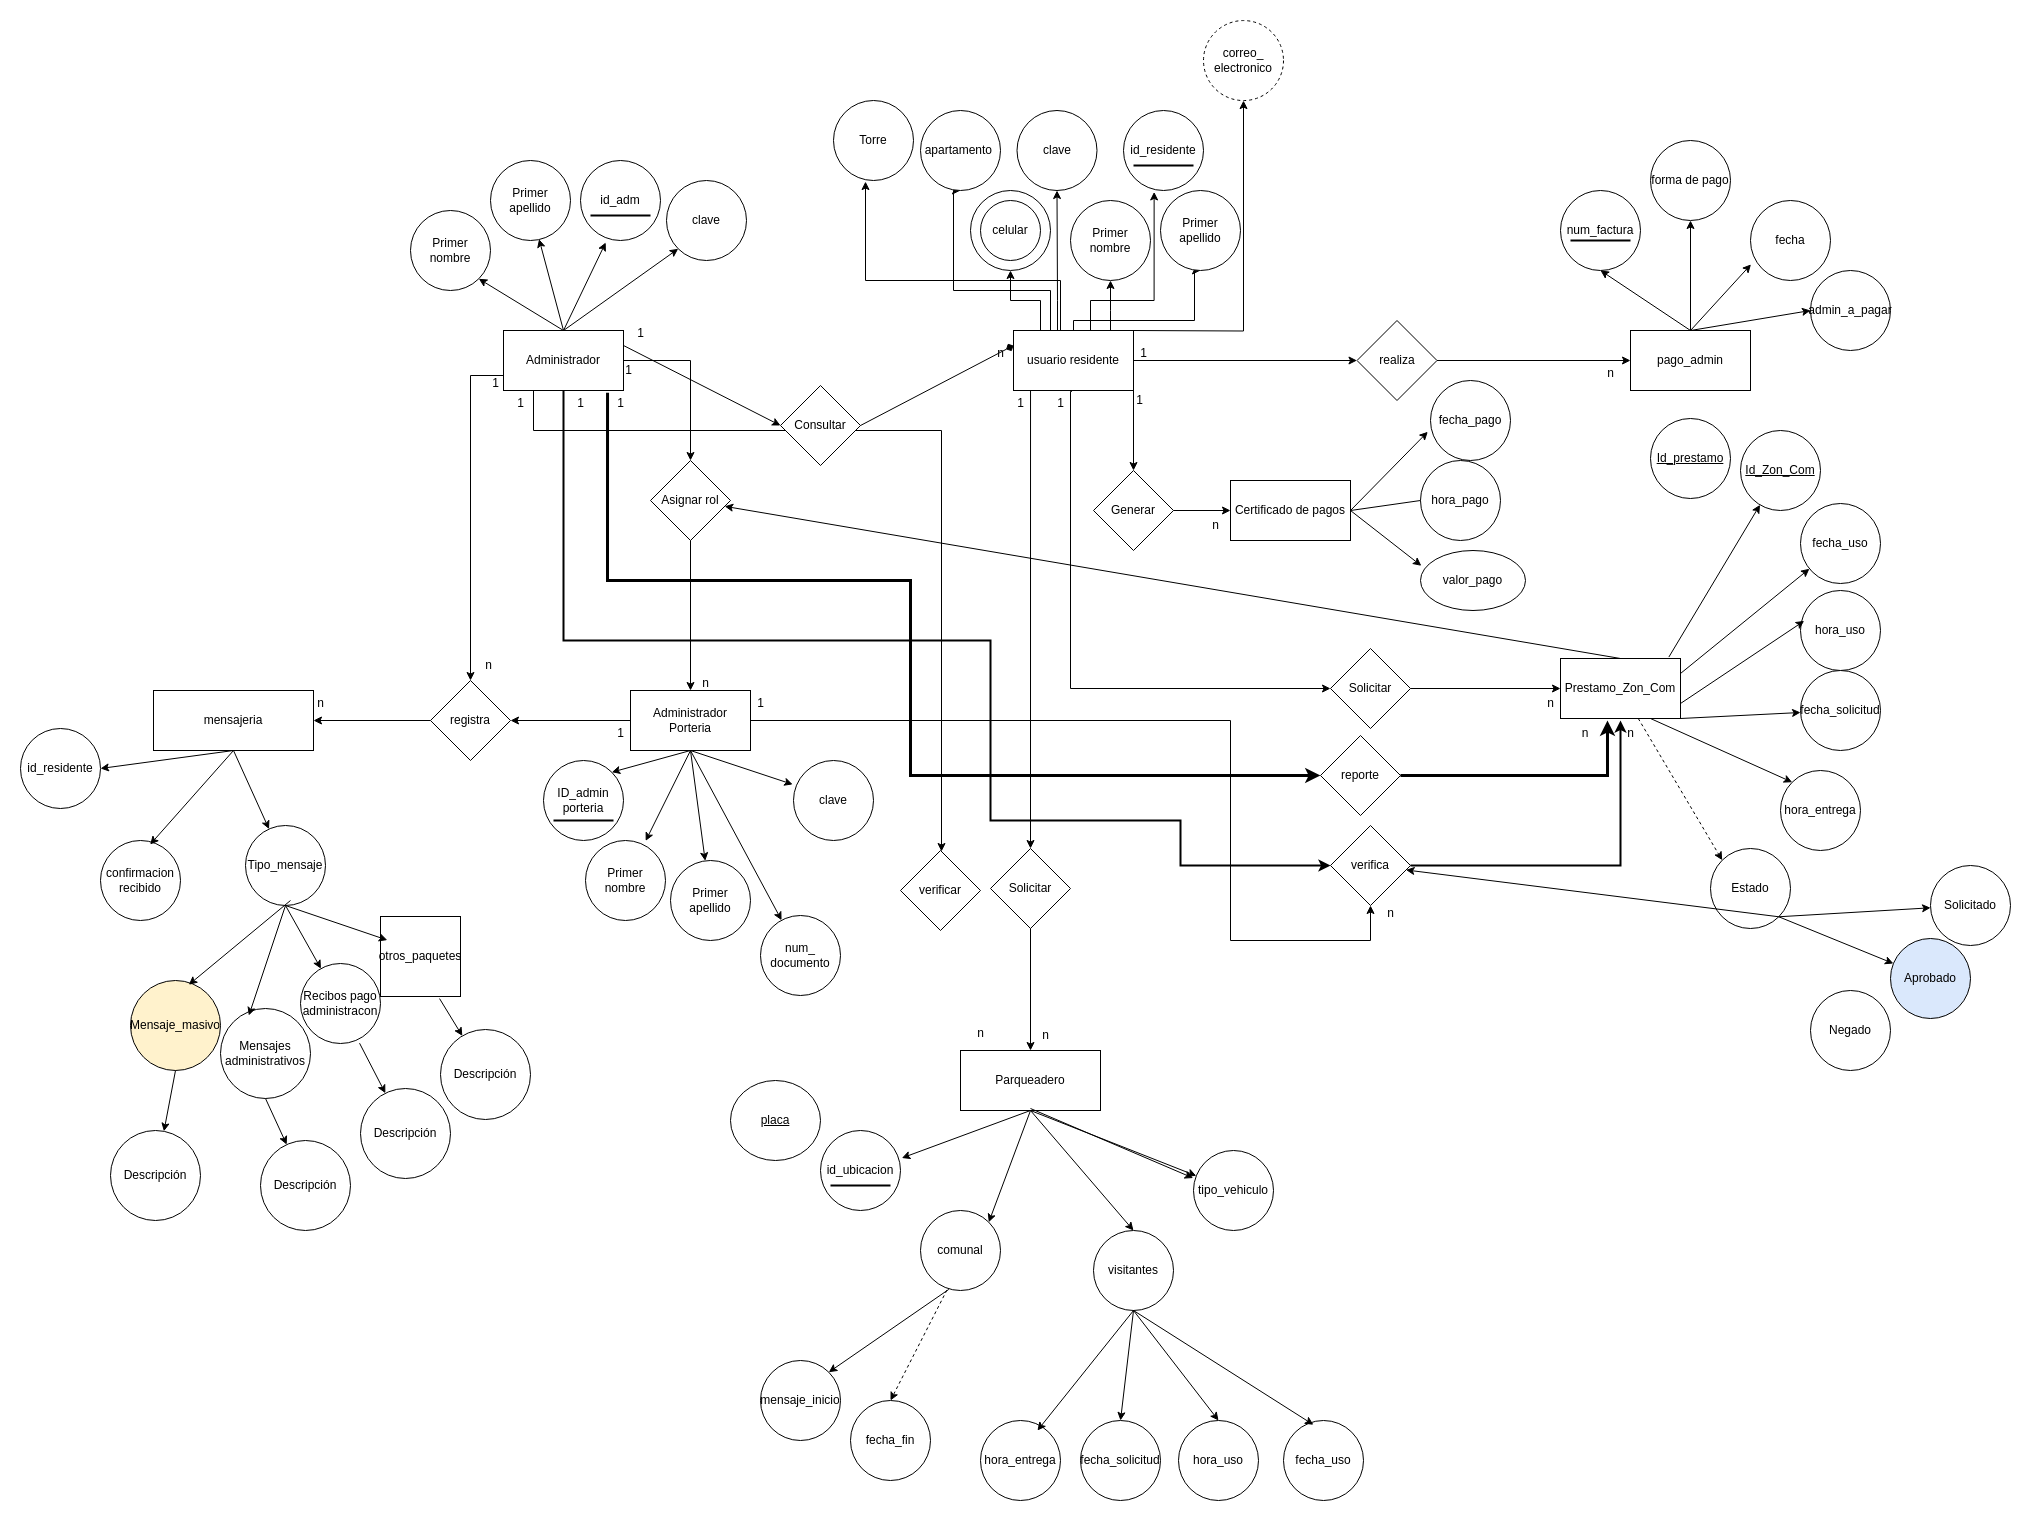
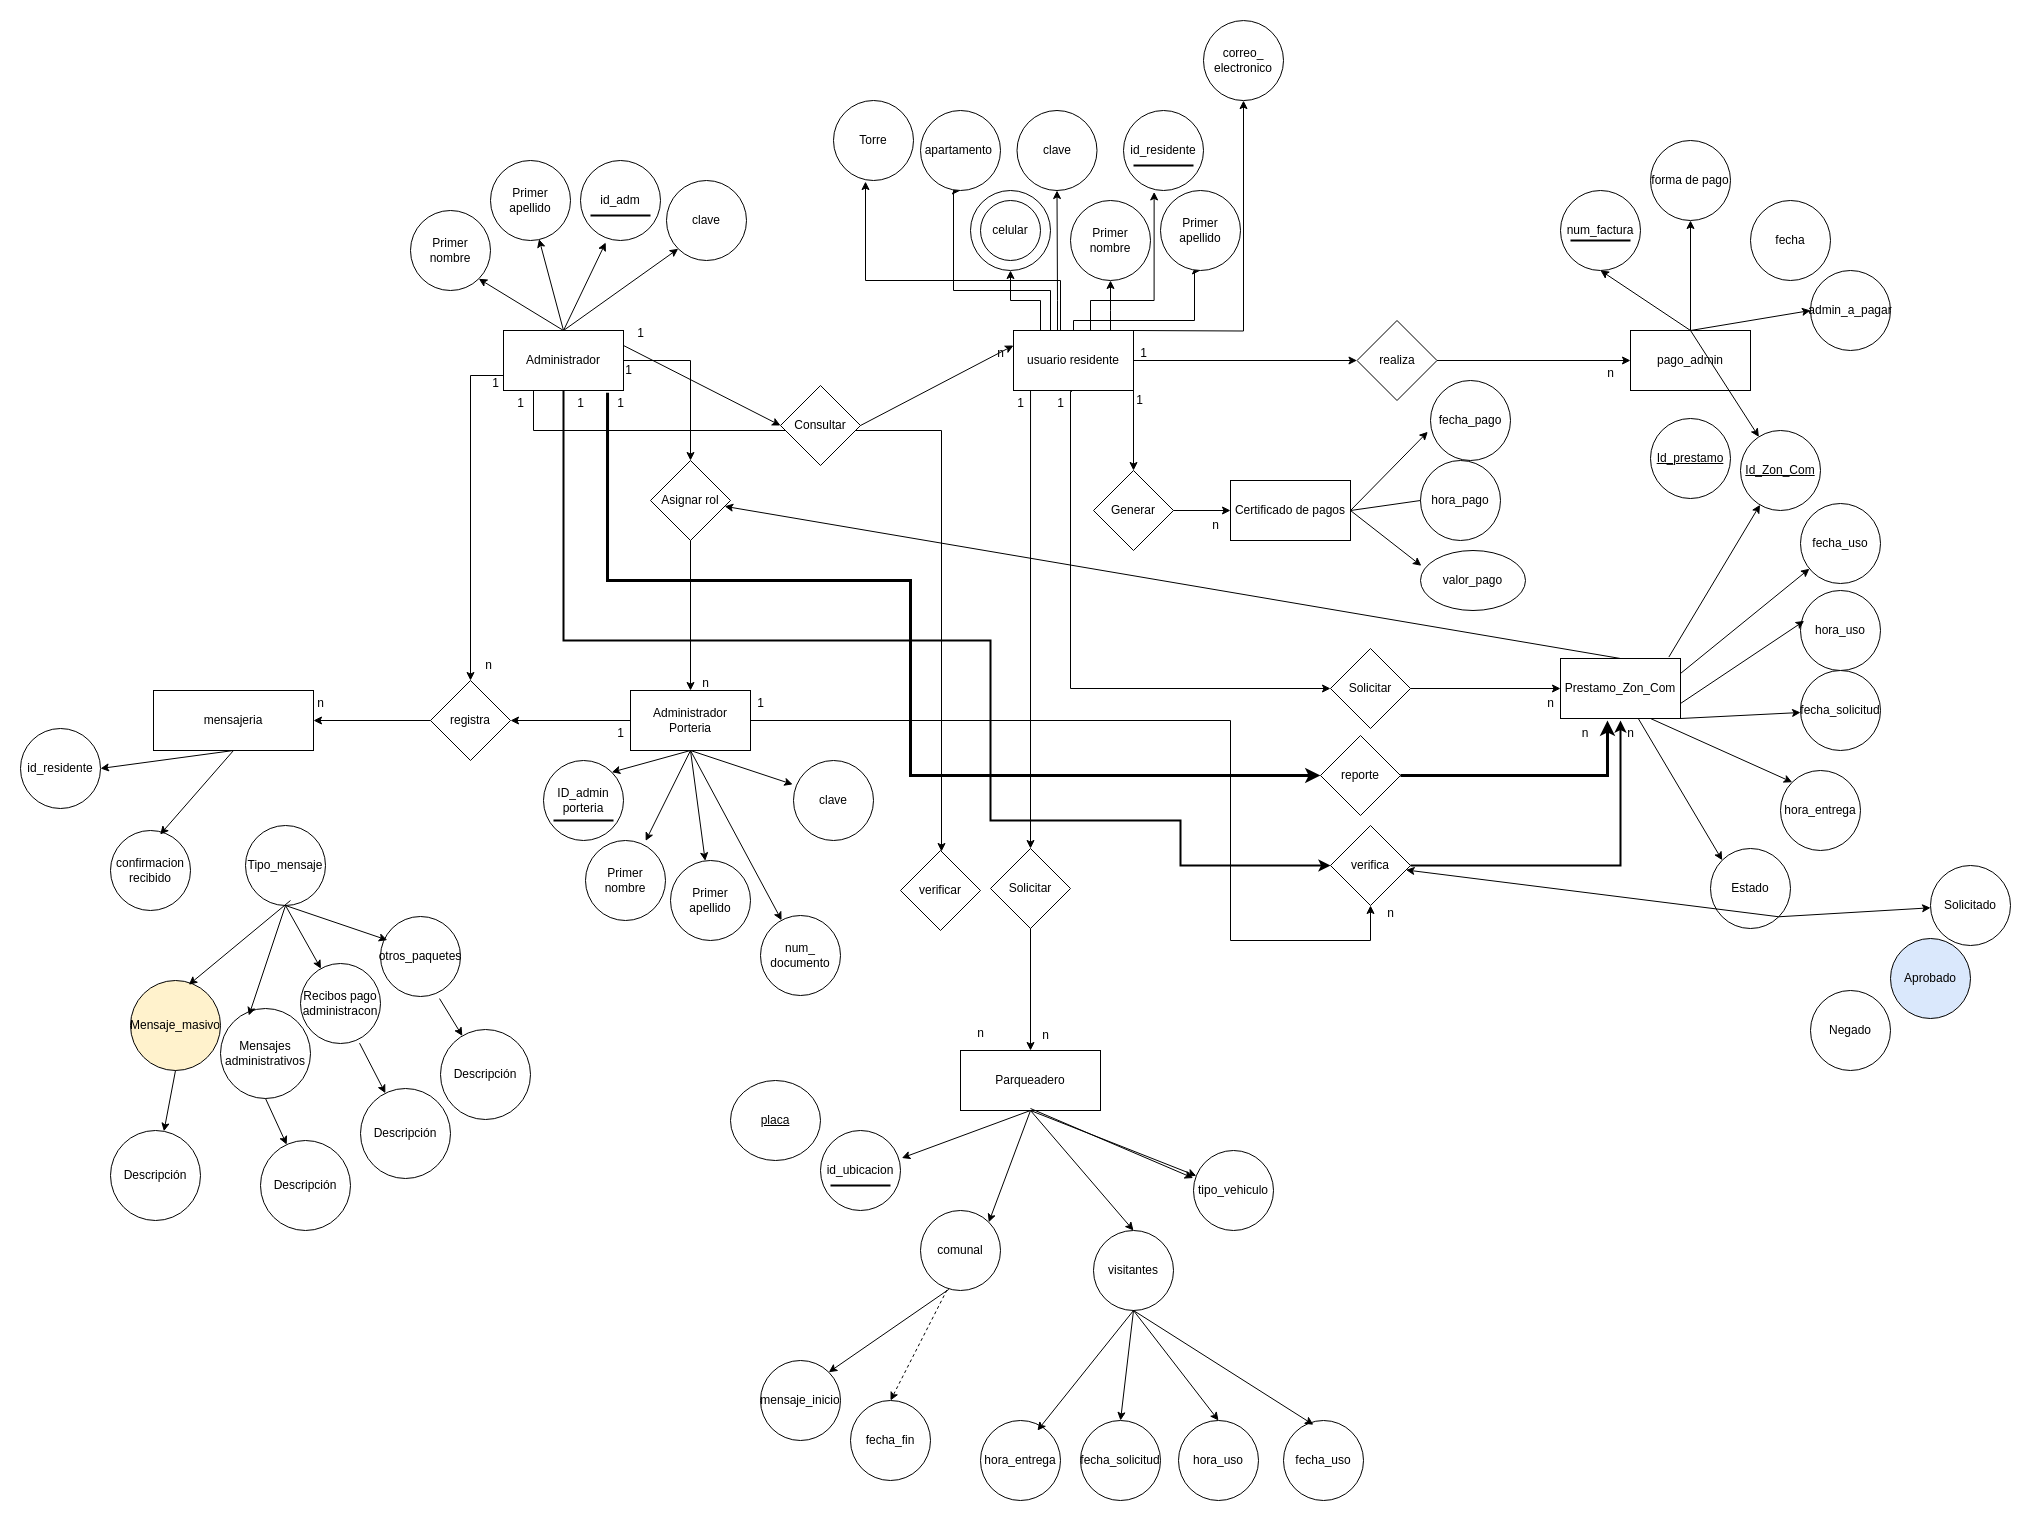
- <mxCell id="46" value="correo_&lt;br&gt;electronico" style="ellipse;whiteSpace=wrap;html=1;rounded=0;dashed=1;" parent="1" vertex="1"><mxGeometry x="1203" y="20.06" width="80" height="80" as="geometry" /></mxCell>
+ <mxCell id="46" value="correo_&lt;br&gt;electronico" style="ellipse;whiteSpace=wrap;html=1;rounded=0;" parent="1" vertex="1"><mxGeometry x="1203" y="20.06" width="80" height="80" as="geometry" /></mxCell>
- <mxCell id="72" value="" style="endArrow=classic;html=1;rounded=0;entryX=0.006;entryY=0.799;entryDx=0;entryDy=0;entryPerimeter=0;exitX=0.5;exitY=0;exitDx=0;exitDy=0;" parent="1" source="40" target="45" edge="1"><mxGeometry width="50" height="50" relative="1" as="geometry"><mxPoint x="1700" y="340" as="sourcePoint" /><mxPoint x="1700" y="210" as="targetPoint" /></mxGeometry></mxCell>
+ <mxCell id="72" value="" style="endArrow=classic;html=1;rounded=0;exitX=0.5;exitY=0;exitDx=0;exitDy=0;" parent="1" source="40" target="106" edge="1"><mxGeometry width="50" height="50" relative="1" as="geometry"><mxPoint x="1700" y="340" as="sourcePoint" /><mxPoint x="1700" y="210" as="targetPoint" /></mxGeometry></mxCell>
- <mxCell id="101" value="" style="endArrow=diamond;html=1;rounded=0;exitX=1;exitY=0.5;exitDx=0;exitDy=0;entryX=0;entryY=0.25;entryDx=0;entryDy=0;" parent="1" source="99" target="11" edge="1"><mxGeometry width="50" height="50" relative="1" as="geometry"><mxPoint x="840" y="520" as="sourcePoint" /><mxPoint x="890" y="470" as="targetPoint" /></mxGeometry></mxCell>
+ <mxCell id="101" value="" style="endArrow=classic;html=1;rounded=0;exitX=1;exitY=0.5;exitDx=0;exitDy=0;entryX=0;entryY=0.25;entryDx=0;entryDy=0;" parent="1" source="99" target="11" edge="1"><mxGeometry width="50" height="50" relative="1" as="geometry"><mxPoint x="840" y="520" as="sourcePoint" /><mxPoint x="890" y="470" as="targetPoint" /></mxGeometry></mxCell>
- <mxCell id="87" value="" style="endArrow=classic;html=1;rounded=0;exitX=0.5;exitY=1;exitDx=0;exitDy=0;" parent="1" source="22" target="146" edge="1"><mxGeometry width="50" height="50" relative="1" as="geometry"><mxPoint x="243" y="760" as="sourcePoint" /><mxPoint x="271.716" y="826.716" as="targetPoint" /></mxGeometry></mxCell>
- <mxCell id="120" value="" style="endArrow=classic;html=1;rounded=0;entryX=0;entryY=0;entryDx=0;entryDy=0;dashed=1;" parent="1" source="36" target="119" edge="1"><mxGeometry width="50" height="50" relative="1" as="geometry"><mxPoint x="1480" y="1113" as="sourcePoint" /><mxPoint x="1250" y="1015" as="targetPoint" /></mxGeometry></mxCell>
+ <mxCell id="120" value="" style="endArrow=classic;html=1;rounded=0;entryX=0;entryY=0;entryDx=0;entryDy=0;" parent="1" source="36" target="119" edge="1"><mxGeometry width="50" height="50" relative="1" as="geometry"><mxPoint x="1480" y="1113" as="sourcePoint" /><mxPoint x="1250" y="1015" as="targetPoint" /></mxGeometry></mxCell>
- <mxCell id="37" value="confirmacion&lt;br&gt;recibido" style="ellipse;whiteSpace=wrap;html=1;aspect=fixed;" parent="1" vertex="1"><mxGeometry x="100" y="840" width="80" height="80" as="geometry" /></mxCell>
+ <mxCell id="37" value="confirmacion&lt;br&gt;recibido" style="ellipse;whiteSpace=wrap;html=1;aspect=fixed;" parent="1" vertex="1"><mxGeometry x="110" y="830" width="80" height="80" as="geometry" /></mxCell>
- <mxCell id="125" value="" style="endArrow=classic;html=1;rounded=0;exitX=1;exitY=1;exitDx=0;exitDy=0;" parent="1" source="119" target="122" edge="1"><mxGeometry width="50" height="50" relative="1" as="geometry"><mxPoint x="1770" y="910" as="sourcePoint" /><mxPoint x="1920" y="928" as="targetPoint" /></mxGeometry></mxCell>
- <mxCell id="145" value="otros_paquetes" style="whiteSpace=wrap;html=1;aspect=fixed;rounded=0;" parent="1" vertex="1"><mxGeometry x="380" y="916" width="80" height="80" as="geometry" /></mxCell>
+ <mxCell id="145" value="otros_paquetes" style="ellipse;whiteSpace=wrap;html=1;aspect=fixed;" parent="1" vertex="1"><mxGeometry x="380" y="916" width="80" height="80" as="geometry" /></mxCell>
